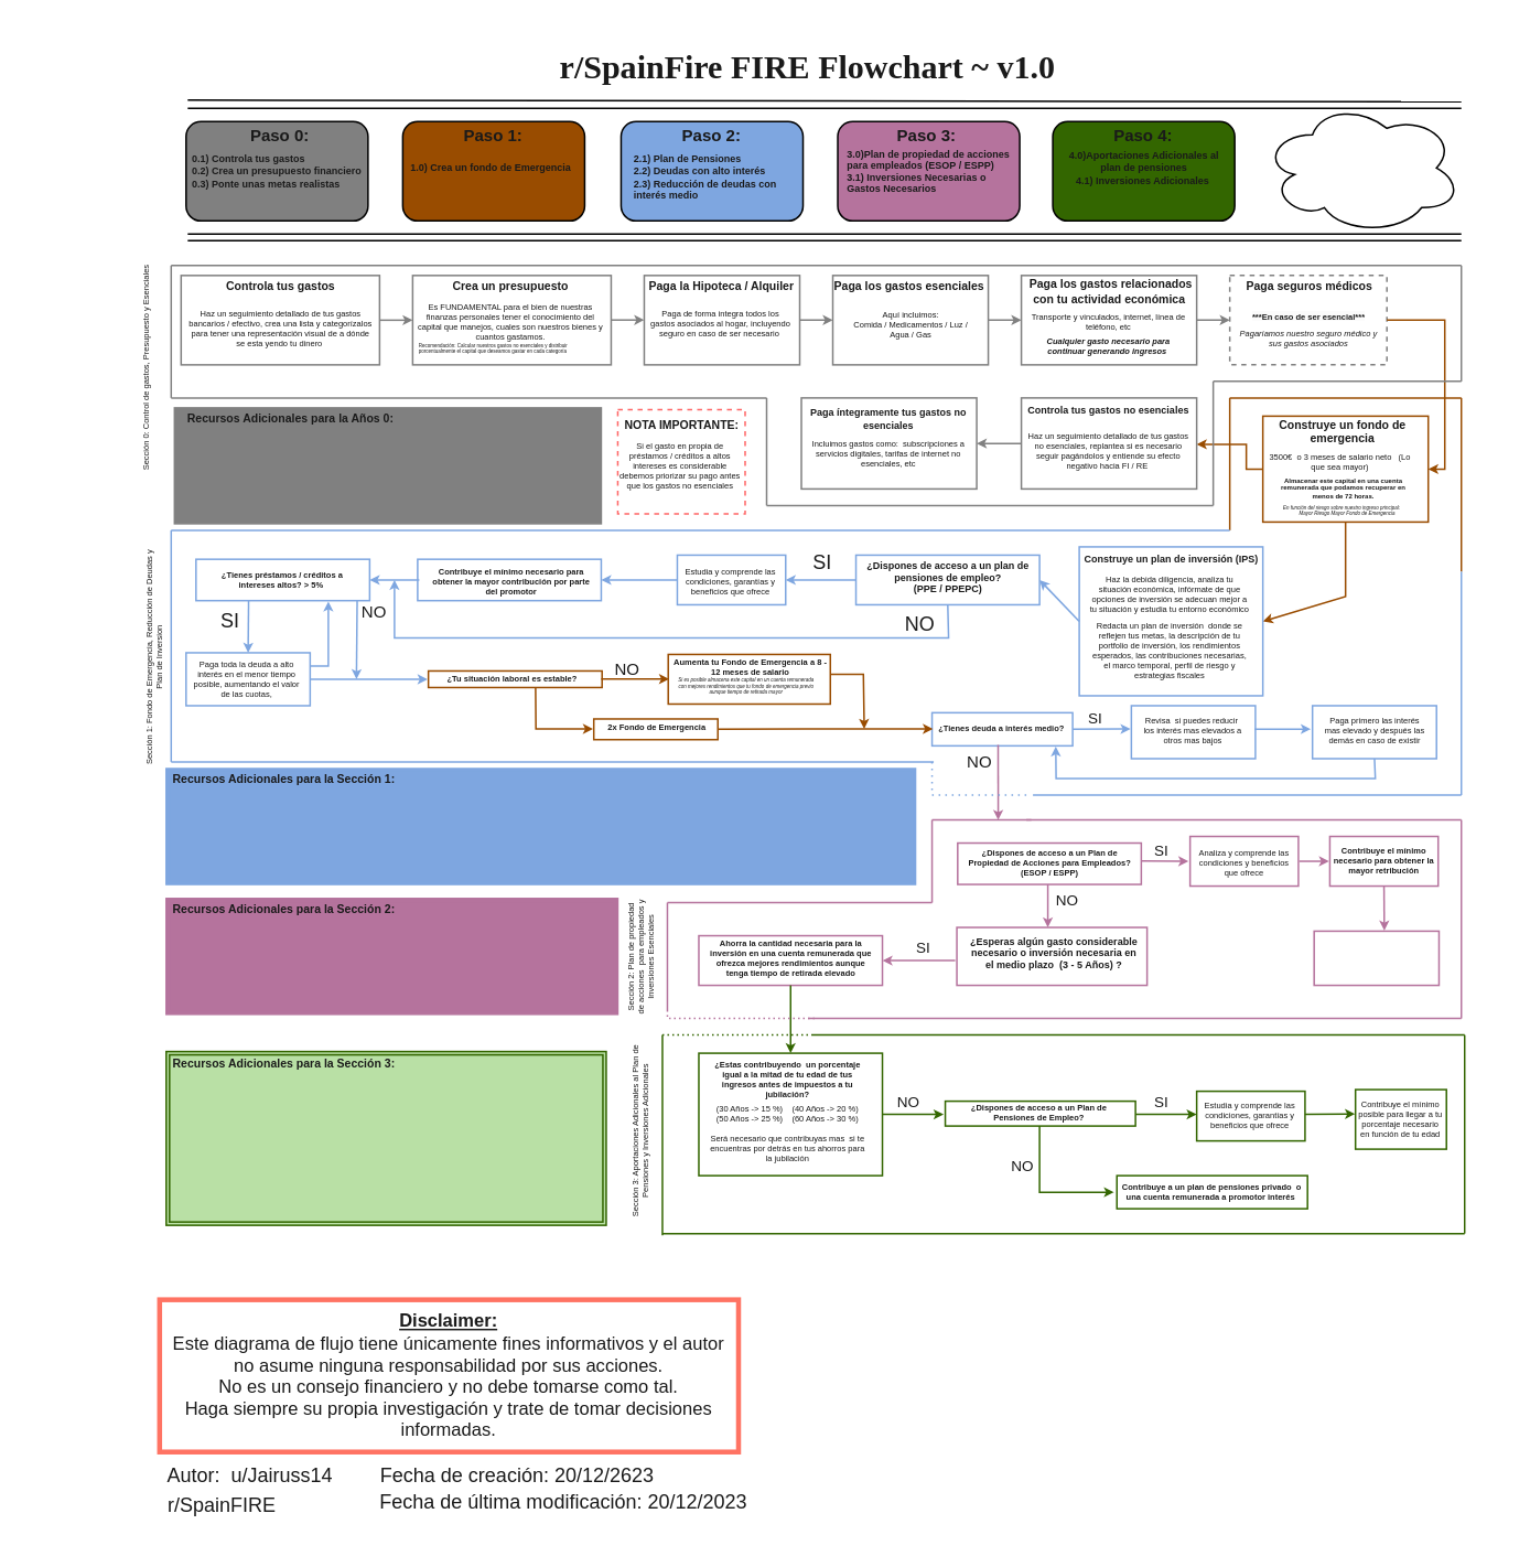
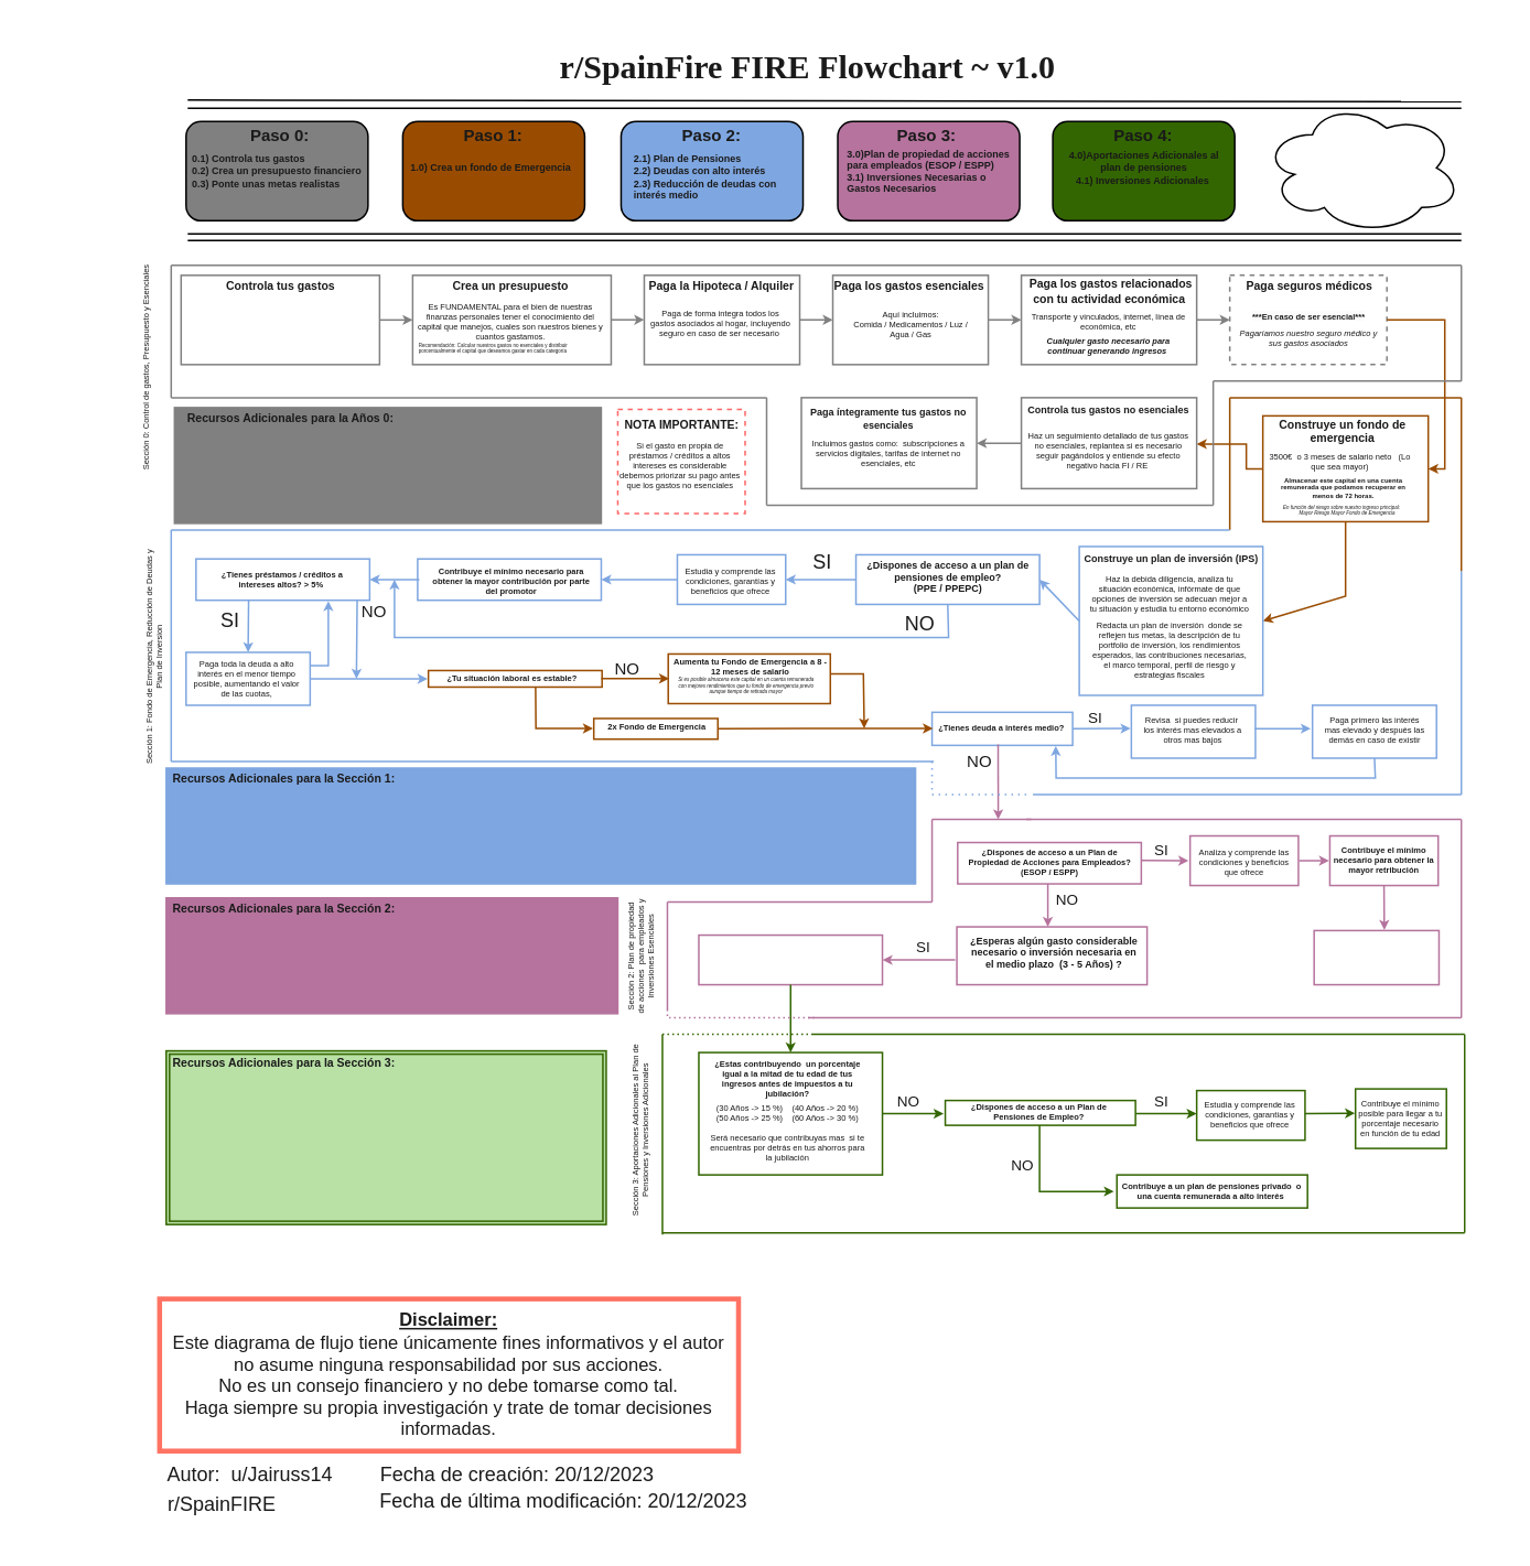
- <mxCell id="52" value="Transporte y vinculados, internet, línea de teléfono, etc" style="text;strokeColor=none;fillColor=none;align=center;verticalAlign=bottom;whiteSpace=wrap;rounded=0;fontSize=5;fontColor=#1A1A1A;" parent="1" vertex="1"><mxGeometry x="621" y="184.5" width="98" height="17.5" as="geometry" /></mxCell>
+ <mxCell id="52" value="Transporte y vinculados, internet, línea de económica, etc" style="text;strokeColor=none;fillColor=none;align=center;verticalAlign=bottom;whiteSpace=wrap;rounded=0;fontSize=5;fontColor=#1A1A1A;" parent="1" vertex="1"><mxGeometry x="621" y="184.5" width="98" height="17.5" as="geometry" /></mxCell>
- <mxCell id="34" value="Haz un seguimiento detallado de tus gastos bancarios / efectivo, crea una lista y categorízalos para tener una representación visual de a dónde se esta yendo tu dinero " style="text;strokeColor=none;fillColor=none;align=center;verticalAlign=bottom;whiteSpace=wrap;rounded=0;fontSize=5;fontColor=#1A1A1A;" parent="1" vertex="1"><mxGeometry x="112" y="182.5" width="115" height="29" as="geometry" /></mxCell>
- <mxCell id="168" value="Ahorra la cantidad necesaria para la inversión en una cuenta remunerada que ofrezca mejores rendimientos aunque tenga tiempo de retirada elevado" style="text;strokeColor=none;fillColor=none;align=center;verticalAlign=bottom;whiteSpace=wrap;rounded=0;fontSize=5;fontStyle=1;fontColor=#1A1A1A;" parent="1" vertex="1"><mxGeometry x="427.5" y="568" width="100" height="25" as="geometry" /></mxCell>
- <mxCell id="199" value="Contribuye a un plan de pensiones privado  o una cuenta remunerada a promotor interés " style="text;strokeColor=none;fillColor=none;align=center;verticalAlign=bottom;whiteSpace=wrap;rounded=0;fontSize=5;fontStyle=1;fontColor=#1A1A1A;" vertex="1" parent="1"><mxGeometry x="674.75" y="712" width="115.25" height="16" as="geometry" /></mxCell>
+ <mxCell id="199" value="Contribuye a un plan de pensiones privado  o una cuenta remunerada a alto interés " style="text;strokeColor=none;fillColor=none;align=center;verticalAlign=bottom;whiteSpace=wrap;rounded=0;fontSize=5;fontStyle=1;fontColor=#1A1A1A;" vertex="1" parent="1"><mxGeometry x="674.75" y="712" width="115.25" height="16" as="geometry" /></mxCell>
- <mxCell id="9" value="Fecha de creación: 20/12/2623" style="text;html=1;strokeColor=none;fillColor=none;align=center;verticalAlign=middle;whiteSpace=wrap;rounded=0;fontColor=#1A1A1A;" parent="1" vertex="1"><mxGeometry x="220" y="877" width="185" height="30" as="geometry" /></mxCell>
+ <mxCell id="9" value="Fecha de creación: 20/12/2023" style="text;html=1;strokeColor=none;fillColor=none;align=center;verticalAlign=middle;whiteSpace=wrap;rounded=0;fontColor=#1A1A1A;" parent="1" vertex="1"><mxGeometry x="220" y="877" width="185" height="30" as="geometry" /></mxCell>
